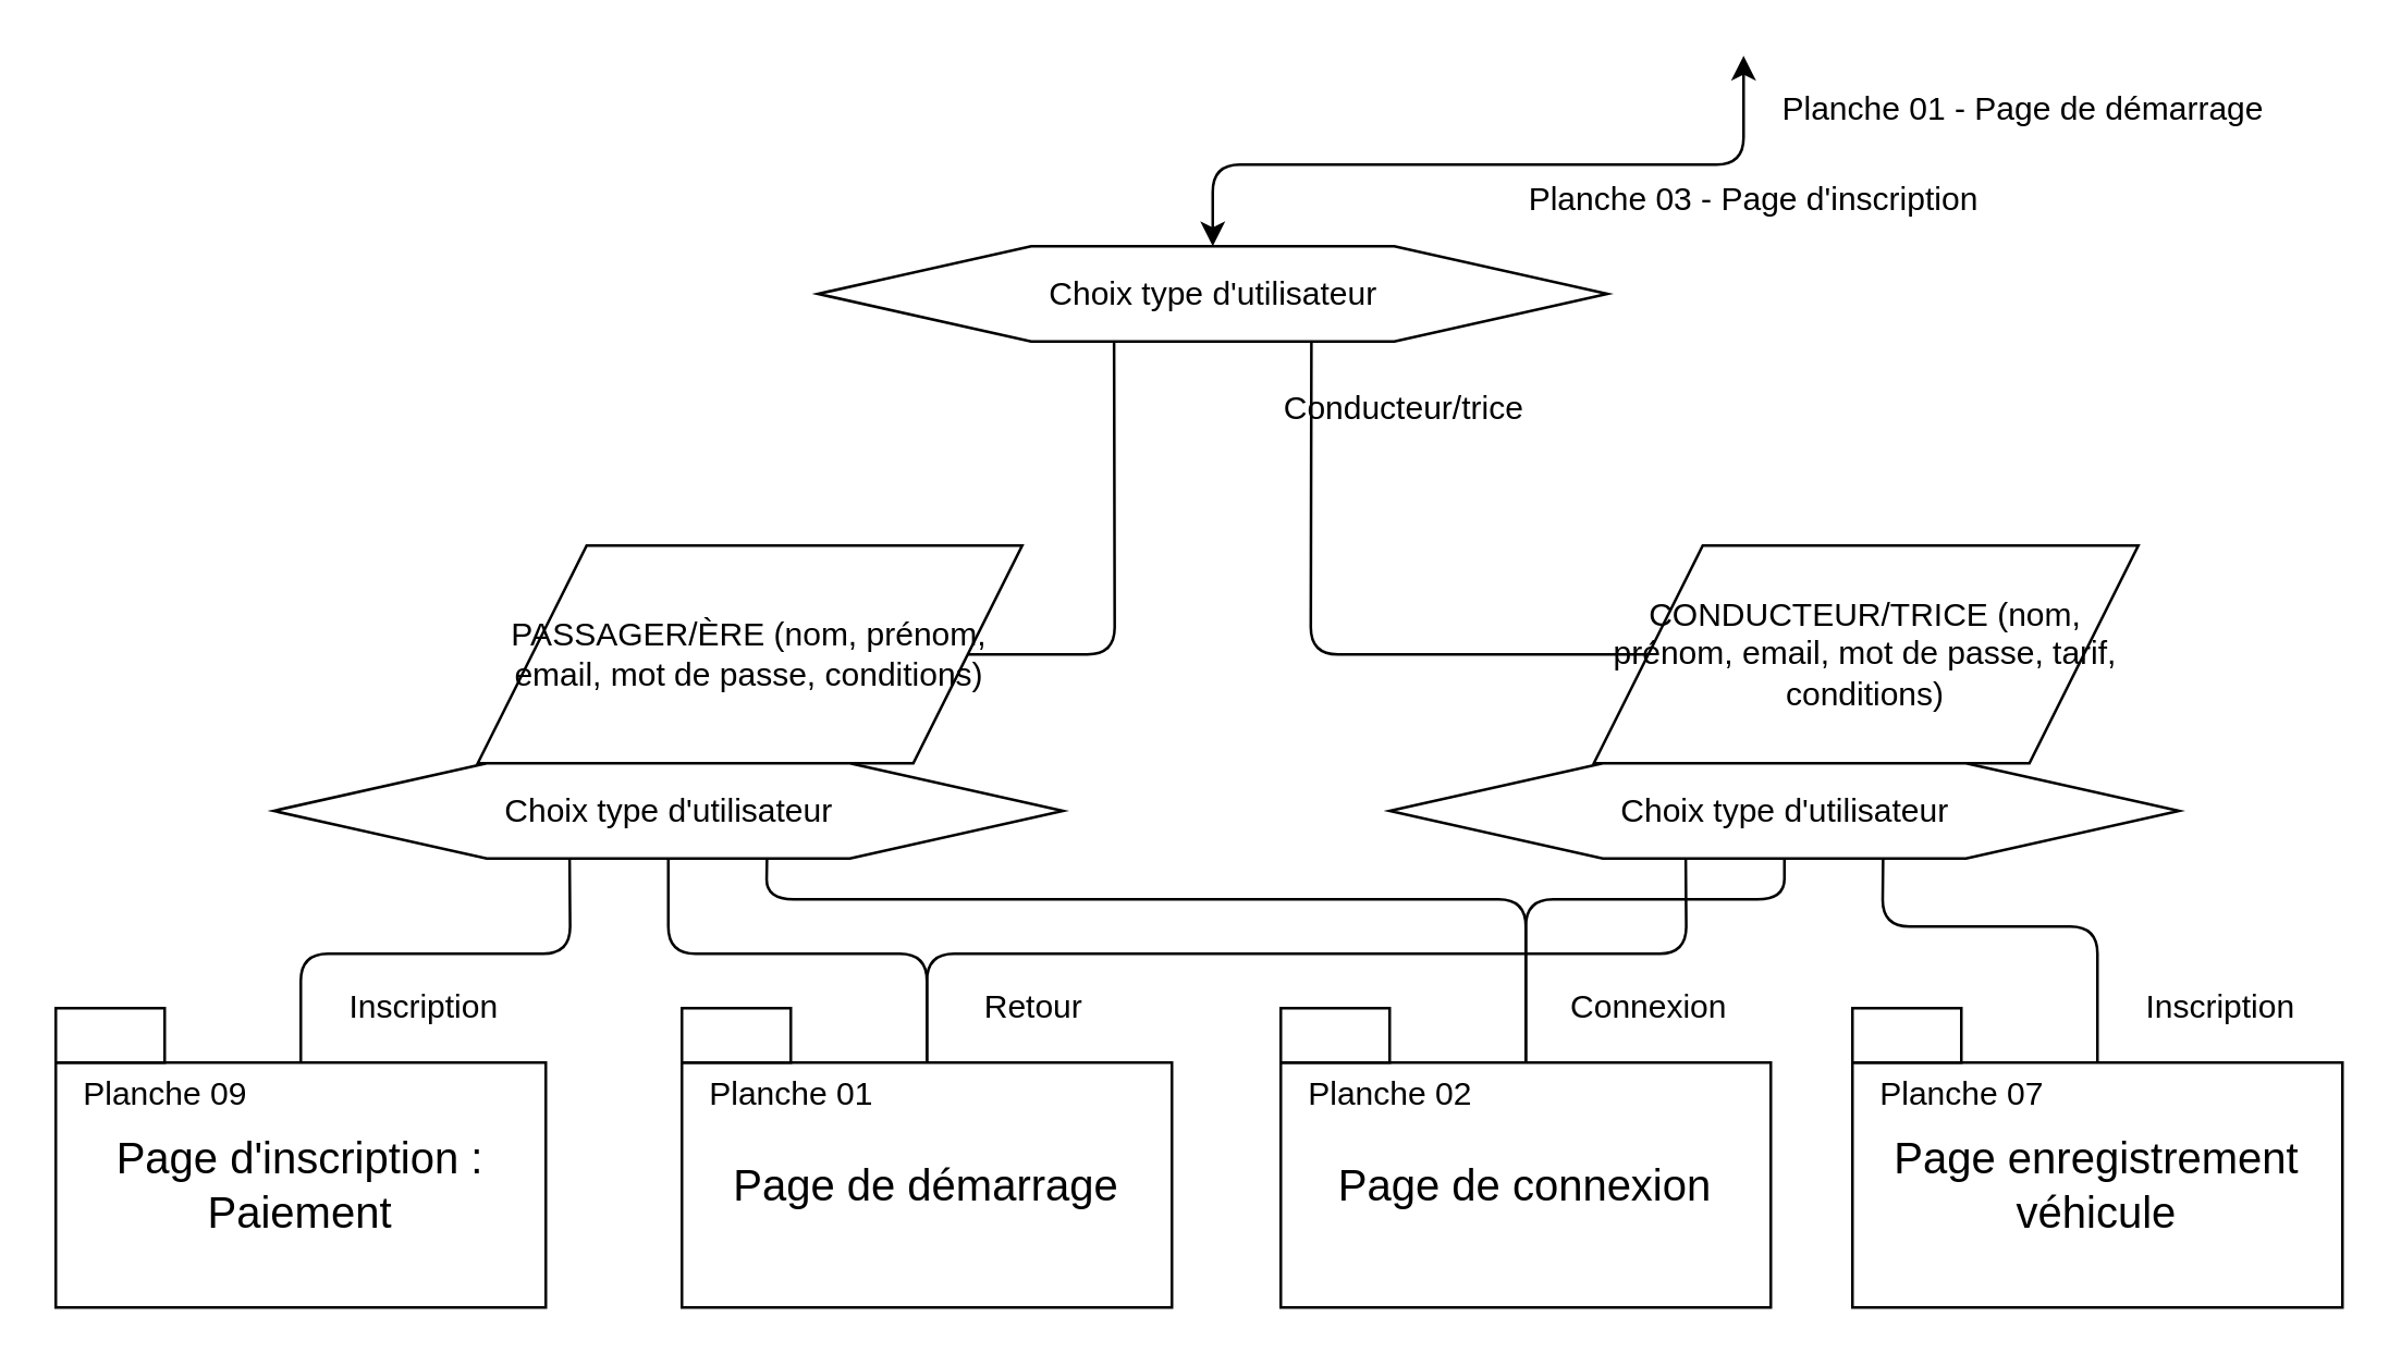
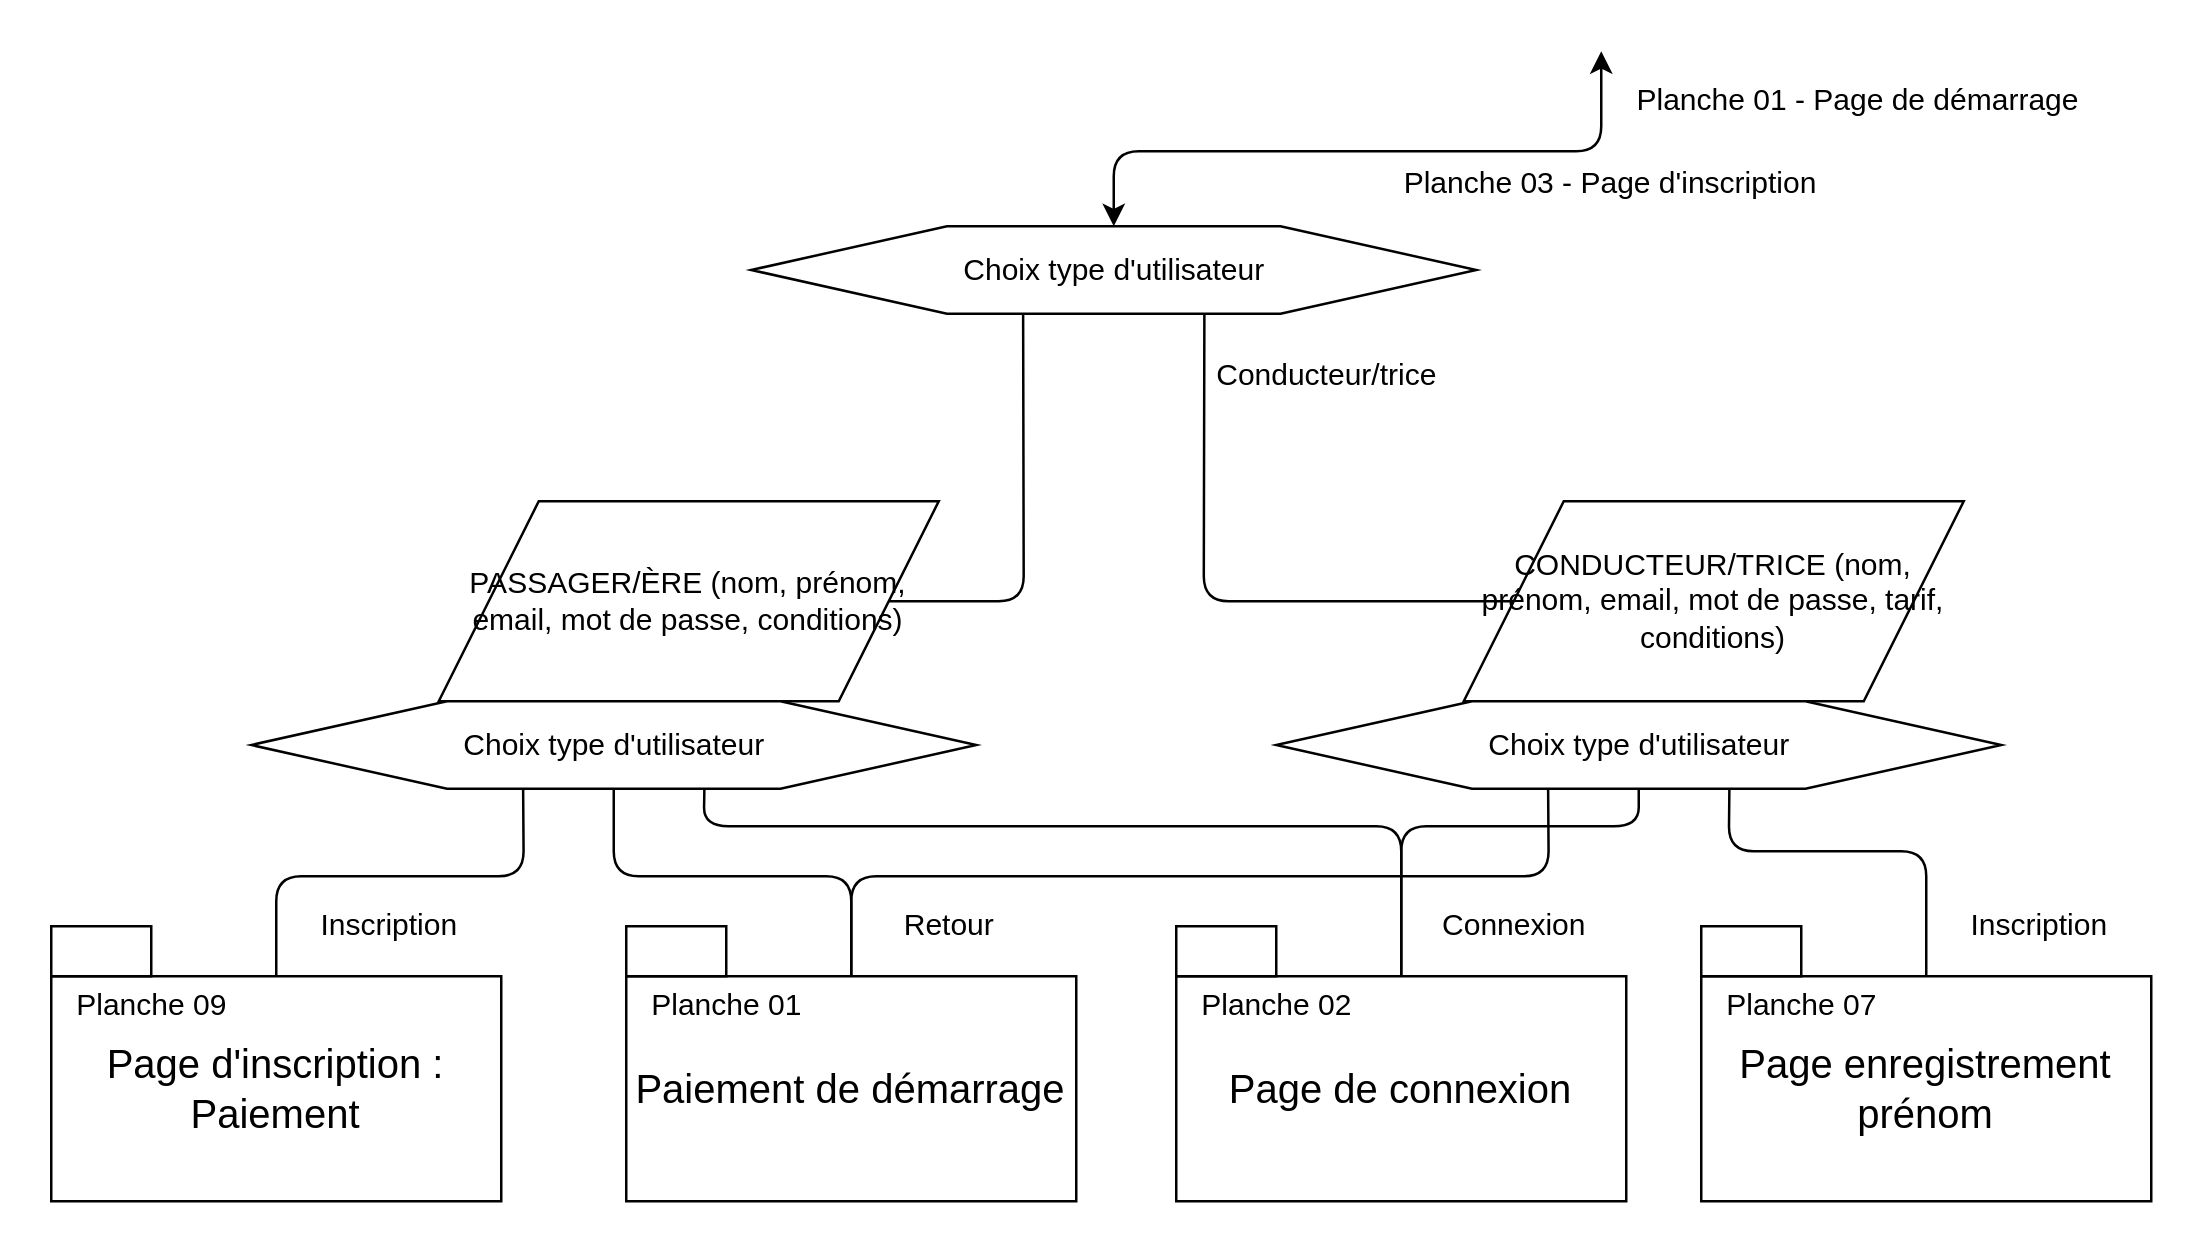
- <mxCell id="8" value="Conducteur/trice" style="text;html=1;resizable=0;autosize=1;align=center;verticalAlign=middle;points=[];fillColor=none;strokeColor=none;rounded=0;" vertex="1" parent="1"><mxGeometry x="465" y="140" width="100" height="20" as="geometry" /></mxCell>
+ <mxCell id="8" value="Conducteur/trice" style="text;html=1;resizable=0;autosize=1;align=center;verticalAlign=middle;points=[];fillColor=none;strokeColor=none;rounded=0;" vertex="1" parent="1"><mxGeometry x="480" y="140" width="100" height="20" as="geometry" /></mxCell>
- <mxCell id="27" value="&lt;div&gt;Page de démarrage&lt;/div&gt;" style="rounded=0;whiteSpace=wrap;html=1;fontSize=16;" vertex="1" parent="26"><mxGeometry y="20" width="180" height="90" as="geometry" /></mxCell>
+ <mxCell id="27" value="&lt;div&gt;Paiement de démarrage&lt;/div&gt;" style="rounded=0;whiteSpace=wrap;html=1;fontSize=16;" vertex="1" parent="26"><mxGeometry y="20" width="180" height="90" as="geometry" /></mxCell>
- <mxCell id="21" value="&lt;div&gt;Page enregistrement véhicule&lt;/div&gt;" style="rounded=0;whiteSpace=wrap;html=1;fontSize=16;" vertex="1" parent="20"><mxGeometry y="20" width="180" height="90" as="geometry" /></mxCell>
+ <mxCell id="21" value="&lt;div&gt;Page enregistrement prénom&lt;/div&gt;" style="rounded=0;whiteSpace=wrap;html=1;fontSize=16;" vertex="1" parent="20"><mxGeometry y="20" width="180" height="90" as="geometry" /></mxCell>
